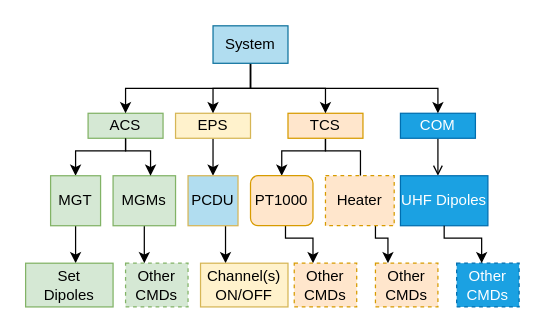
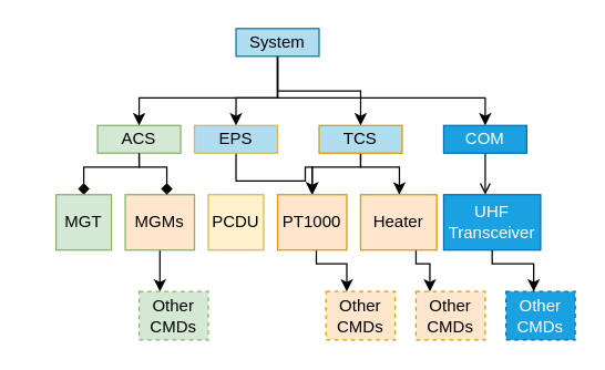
- <mxCell id="27" value="&lt;div&gt;System&lt;/div&gt;" style="rounded=0;whiteSpace=wrap;html=1;fillColor=#b1ddf0;strokeColor=#10739e;" vertex="1" parent="1"><mxGeometry x="170" y="20" width="60" height="30" as="geometry" /></mxCell>
+ <mxCell id="27" value="&lt;div&gt;System&lt;/div&gt;" style="rounded=0;whiteSpace=wrap;html=1;fillColor=#b1ddf0;strokeColor=#10739e;" vertex="1" parent="1"><mxGeometry x="170" y="20" width="60" height="20" as="geometry" /></mxCell>
- <mxCell id="6" value="&lt;div&gt;&lt;br&gt;&lt;/div&gt;&lt;div&gt;EPS&lt;/div&gt;&lt;div&gt;&lt;br&gt;&lt;/div&gt;" style="whiteSpace=wrap;html=1;align=center;fillColor=#fff2cc;strokeColor=#d6b656;" vertex="1" parent="1"><mxGeometry x="140" y="90" width="60" height="20" as="geometry" /></mxCell>
+ <mxCell id="6" value="&lt;div&gt;&lt;br&gt;&lt;/div&gt;&lt;div&gt;EPS&lt;/div&gt;&lt;div&gt;&lt;br&gt;&lt;/div&gt;" style="whiteSpace=wrap;html=1;align=center;fillColor=#b1ddf0;strokeColor=#d6b656;" vertex="1" parent="1"><mxGeometry x="140" y="90" width="60" height="20" as="geometry" /></mxCell>
- <mxCell id="4" value="TCS" style="whiteSpace=wrap;html=1;align=center;direction=west;fillColor=#ffe6cc;strokeColor=#d79b00;" vertex="1" parent="1"><mxGeometry x="230" y="90" width="60" height="20" as="geometry" /></mxCell>
+ <mxCell id="4" value="TCS" style="whiteSpace=wrap;html=1;align=center;direction=west;fillColor=#b1ddf0;strokeColor=#d79b00;" vertex="1" parent="1"><mxGeometry x="230" y="90" width="60" height="20" as="geometry" /></mxCell>
- <mxCell id="5" style="edgeStyle=orthogonalEdgeStyle;rounded=0;orthogonalLoop=1;jettySize=auto;html=1;" edge="1" parent="1" source="6" target="17"><mxGeometry relative="1" as="geometry" /></mxCell>
+ <mxCell id="5" style="edgeStyle=orthogonalEdgeStyle;rounded=0;orthogonalLoop=1;jettySize=auto;html=1;" edge="1" parent="1" source="6" target="14"><mxGeometry relative="1" as="geometry" /></mxCell>
- <mxCell id="9" style="edgeStyle=orthogonalEdgeStyle;rounded=0;orthogonalLoop=1;jettySize=auto;html=1;" edge="1" parent="1" source="10" target="21"><mxGeometry relative="1" as="geometry"><Array as="points"><mxPoint x="100" y="120" /><mxPoint x="60" y="120" /></Array></mxGeometry></mxCell>
+ <mxCell id="9" style="edgeStyle=orthogonalEdgeStyle;rounded=0;orthogonalLoop=1;jettySize=auto;html=1;endArrow=diamond;" edge="1" parent="1" source="10" target="21"><mxGeometry relative="1" as="geometry"><Array as="points"><mxPoint x="100" y="120" /><mxPoint x="60" y="120" /></Array></mxGeometry></mxCell>
- <mxCell id="22" style="edgeStyle=orthogonalEdgeStyle;rounded=0;orthogonalLoop=1;jettySize=auto;html=1;" edge="1" parent="1" source="10" target="19"><mxGeometry relative="1" as="geometry"><mxPoint x="120" y="140" as="targetPoint" /><Array as="points"><mxPoint x="100" y="120" /><mxPoint x="120" y="120" /></Array></mxGeometry></mxCell>
+ <mxCell id="22" style="edgeStyle=orthogonalEdgeStyle;rounded=0;orthogonalLoop=1;jettySize=auto;html=1;endArrow=diamond;" edge="1" parent="1" source="10" target="19"><mxGeometry relative="1" as="geometry"><mxPoint x="120" y="140" as="targetPoint" /><Array as="points"><mxPoint x="100" y="120" /><mxPoint x="120" y="120" /></Array></mxGeometry></mxCell>
- <mxCell id="3" style="edgeStyle=orthogonalEdgeStyle;rounded=0;orthogonalLoop=1;jettySize=auto;html=1;endArrow=none;" edge="1" parent="1" source="4" target="12"><mxGeometry relative="1" as="geometry"><Array as="points"><mxPoint x="260" y="120" /><mxPoint x="288" y="120" /></Array></mxGeometry></mxCell>
+ <mxCell id="3" style="edgeStyle=orthogonalEdgeStyle;rounded=0;orthogonalLoop=1;jettySize=auto;html=1;" edge="1" parent="1" source="4" target="12"><mxGeometry relative="1" as="geometry"><Array as="points"><mxPoint x="260" y="120" /><mxPoint x="288" y="120" /></Array></mxGeometry></mxCell>
- <mxCell id="19" value="&lt;div&gt;MGMs&lt;/div&gt;" style="whiteSpace=wrap;html=1;align=center;direction=west;fillColor=#d5e8d4;strokeColor=#82b366;" vertex="1" parent="1"><mxGeometry x="90" y="140" width="50" height="40" as="geometry" /></mxCell>
+ <mxCell id="19" value="&lt;div&gt;MGMs&lt;/div&gt;" style="whiteSpace=wrap;html=1;align=center;direction=west;fillColor=#ffe6cc;strokeColor=#82b366;" vertex="1" parent="1"><mxGeometry x="90" y="140" width="50" height="40" as="geometry" /></mxCell>
- <mxCell id="17" value="&lt;div&gt;PCDU&lt;/div&gt;" style="whiteSpace=wrap;html=1;align=center;direction=west;fillColor=#b1ddf0;strokeColor=#d6b656;" vertex="1" parent="1"><mxGeometry x="150" y="140" width="40" height="40" as="geometry" /></mxCell>
+ <mxCell id="17" value="&lt;div&gt;PCDU&lt;/div&gt;" style="whiteSpace=wrap;html=1;align=center;direction=west;fillColor=#fff2cc;strokeColor=#d6b656;" vertex="1" parent="1"><mxGeometry x="150" y="140" width="40" height="40" as="geometry" /></mxCell>
- <mxCell id="14" value="&lt;div&gt;PT1000&lt;/div&gt;" style="whiteSpace=wrap;html=1;align=center;direction=west;fillColor=#ffe6cc;strokeColor=#d79b00;rounded=1;" vertex="1" parent="1"><mxGeometry x="200" y="140" width="50" height="40" as="geometry" /></mxCell>
+ <mxCell id="14" value="&lt;div&gt;PT1000&lt;/div&gt;" style="whiteSpace=wrap;html=1;align=center;direction=west;fillColor=#ffe6cc;strokeColor=#d79b00;" vertex="1" parent="1"><mxGeometry x="200" y="140" width="50" height="40" as="geometry" /></mxCell>
- <mxCell id="12" value="&lt;div&gt;Heater&lt;/div&gt;" style="whiteSpace=wrap;html=1;align=center;fillColor=#ffe6cc;strokeColor=#d79b00;dashed=1;" vertex="1" parent="1"><mxGeometry x="260" y="140" width="55" height="40" as="geometry" /></mxCell>
+ <mxCell id="12" value="&lt;div&gt;Heater&lt;/div&gt;" style="whiteSpace=wrap;html=1;align=center;fillColor=#ffe6cc;strokeColor=#d79b00;" vertex="1" parent="1"><mxGeometry x="260" y="140" width="55" height="40" as="geometry" /></mxCell>
- <mxCell id="15" value="&lt;div&gt;UHF Dipoles&lt;/div&gt;" style="whiteSpace=wrap;html=1;align=center;fillColor=#1ba1e2;fontColor=#ffffff;strokeColor=#006EAF;" vertex="1" parent="1"><mxGeometry x="320" y="140" width="70" height="40" as="geometry" /></mxCell>
+ <mxCell id="15" value="&lt;div&gt;UHF Transceiver&lt;/div&gt;" style="whiteSpace=wrap;html=1;align=center;fillColor=#1ba1e2;fontColor=#ffffff;strokeColor=#006EAF;" vertex="1" parent="1"><mxGeometry x="320" y="140" width="70" height="40" as="geometry" /></mxCell>
- <mxCell id="20" style="edgeStyle=orthogonalEdgeStyle;rounded=0;orthogonalLoop=1;jettySize=auto;html=1;" edge="1" parent="1" source="21" target="29"><mxGeometry relative="1" as="geometry"><Array as="points"><mxPoint x="60" y="220" /><mxPoint x="60" y="220" /></Array></mxGeometry></mxCell>
- <mxCell id="16" style="edgeStyle=orthogonalEdgeStyle;rounded=0;orthogonalLoop=1;jettySize=auto;html=1;" edge="1" parent="1" source="17" target="28"><mxGeometry relative="1" as="geometry"><Array as="points"><mxPoint x="180" y="200" /><mxPoint x="180" y="200" /></Array></mxGeometry></mxCell>
- <mxCell id="29" value="&lt;div&gt;Set&lt;br&gt;&lt;/div&gt;&lt;div&gt;Dipoles&lt;/div&gt;" style="whiteSpace=wrap;html=1;align=center;direction=west;fillColor=#d5e8d4;strokeColor=#82b366;" vertex="1" parent="1"><mxGeometry x="20" y="210" width="70" height="35" as="geometry" /></mxCell>
- <mxCell id="28" value="&lt;div&gt;Channel(s) ON/OFF&lt;/div&gt;" style="whiteSpace=wrap;html=1;align=center;direction=west;fillColor=#fff2cc;strokeColor=#d6b656;" vertex="1" parent="1"><mxGeometry x="160" y="210" width="70" height="35" as="geometry" /></mxCell>
